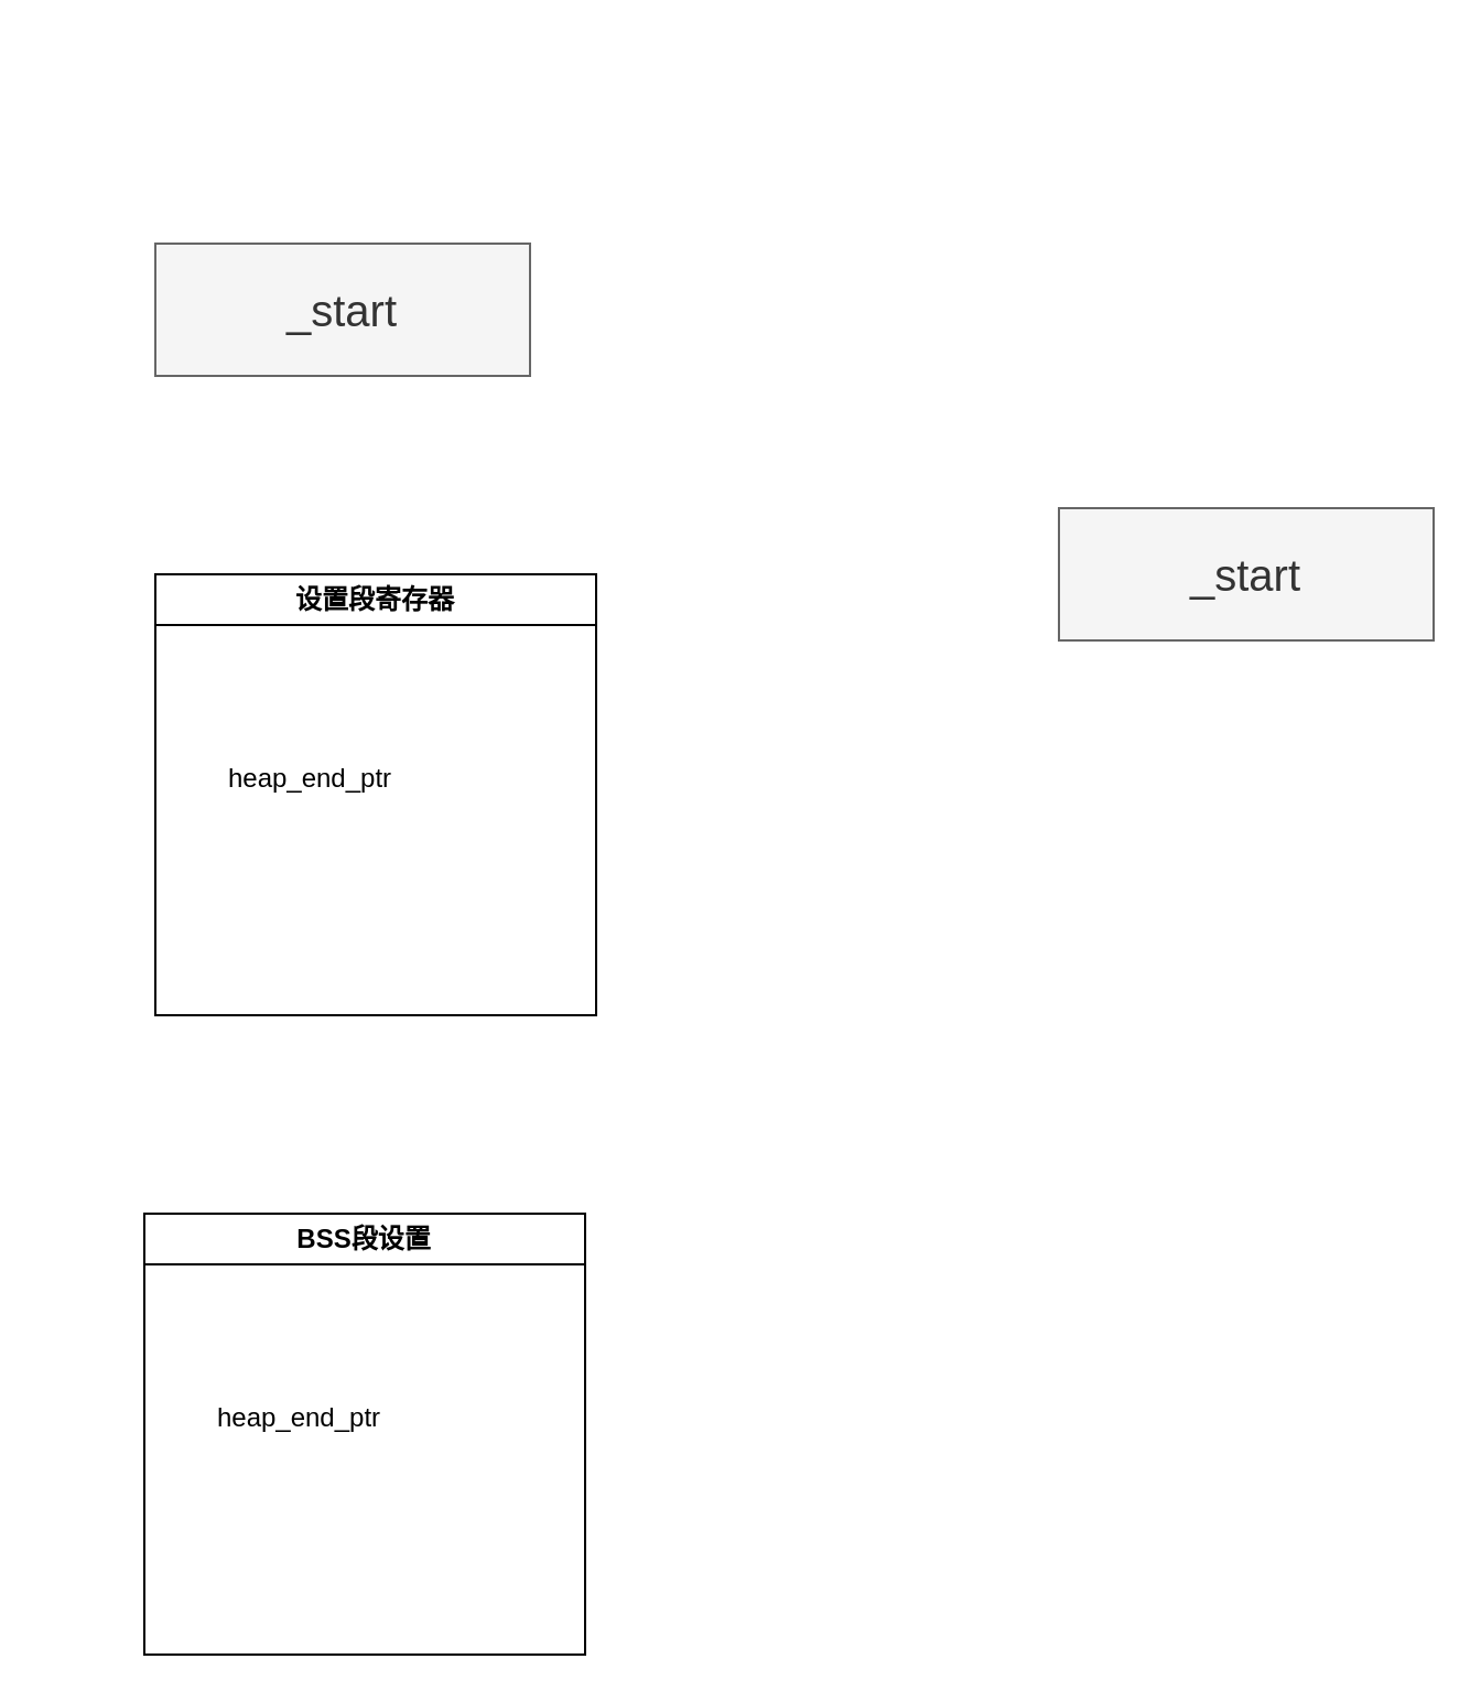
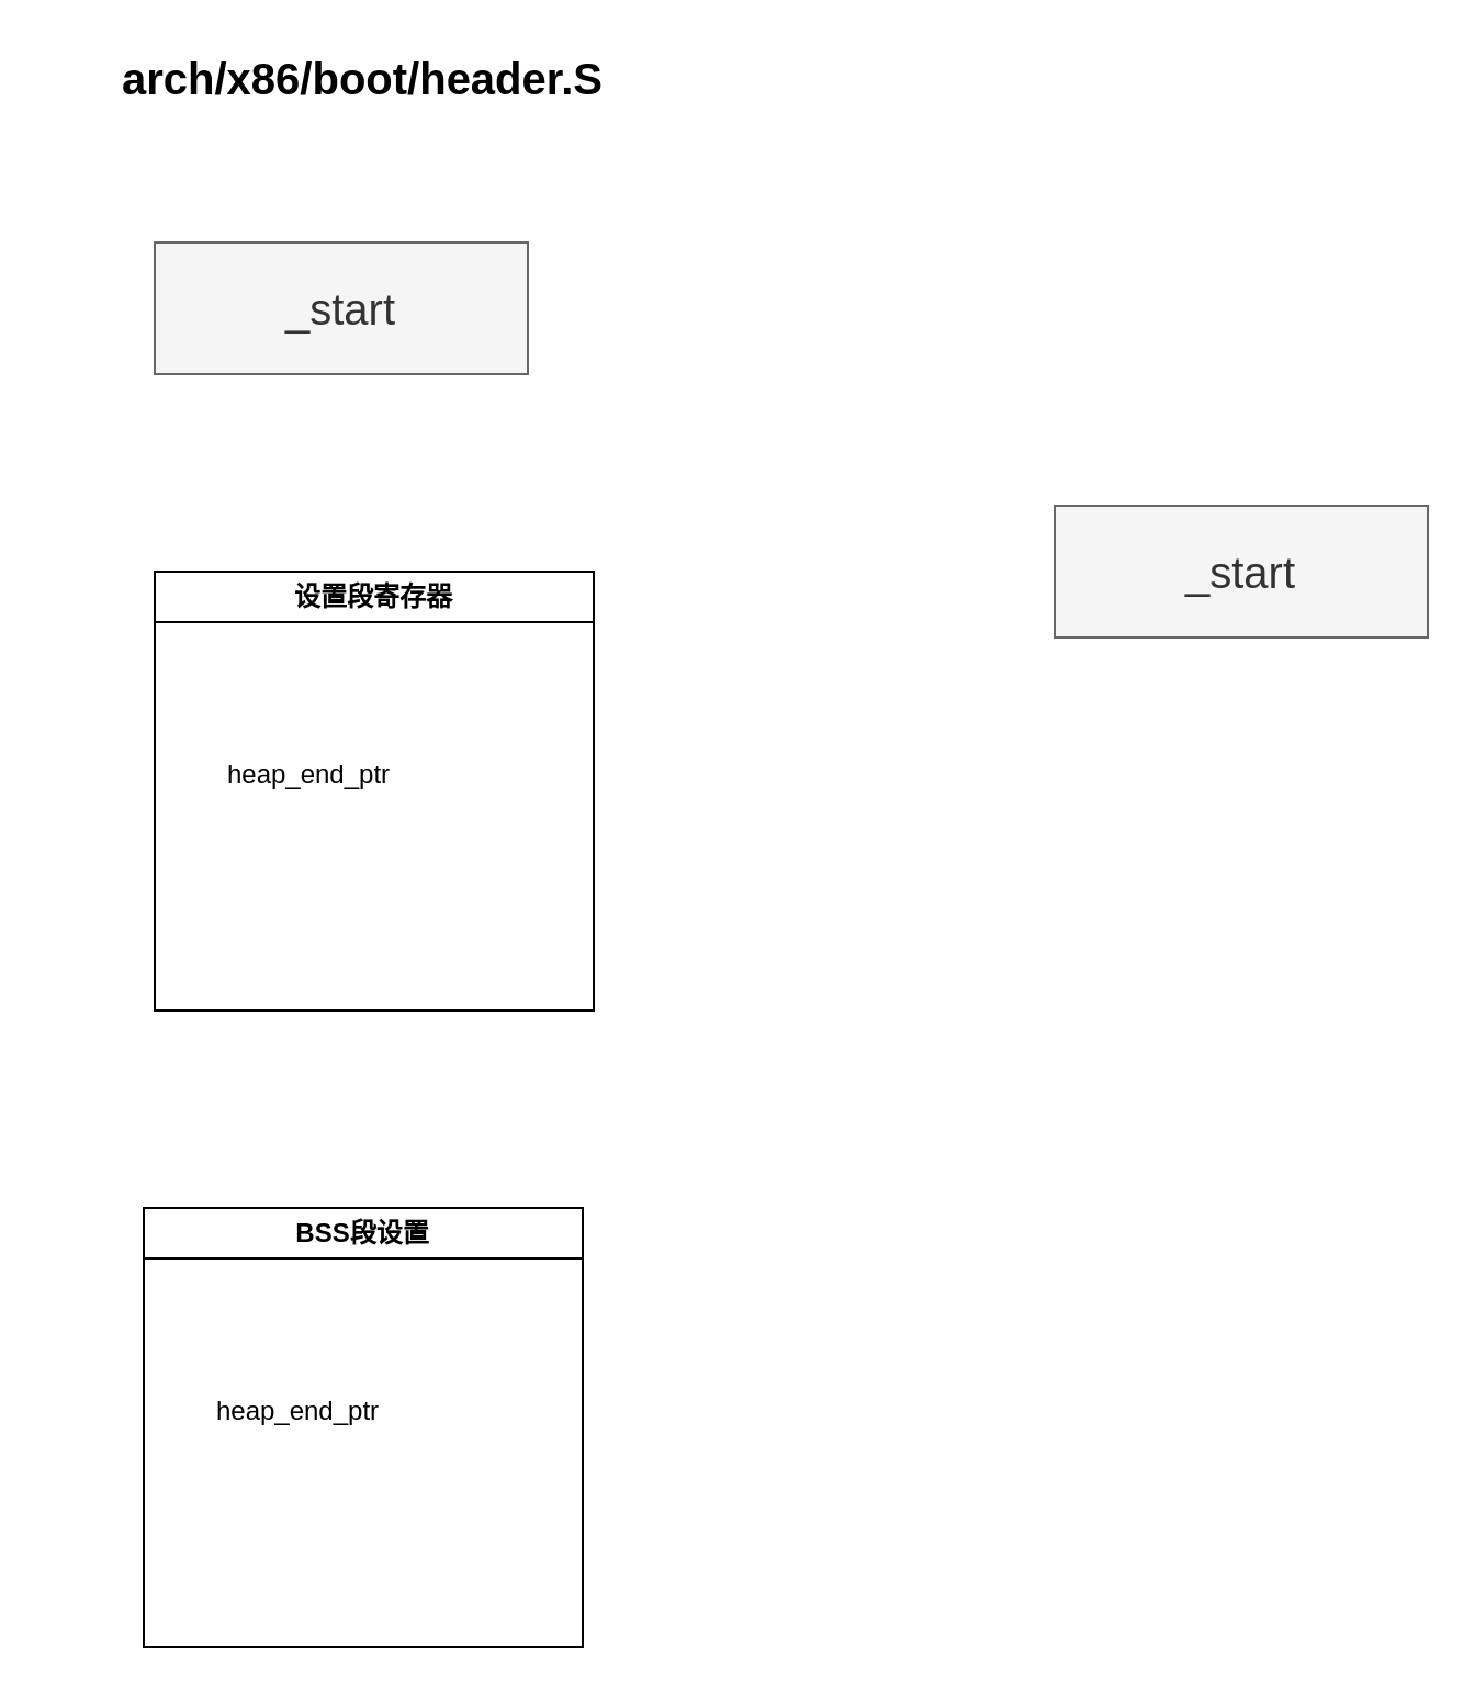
+ <mxCell id="2" value="&lt;span style=&quot;font-weight: 700;&quot;&gt;&lt;font style=&quot;font-size: 20px;&quot;&gt;arch/x86/boot/header.S&lt;/font&gt;&lt;/span&gt;" style="text;strokeColor=none;align=center;fillColor=none;html=1;verticalAlign=middle;whiteSpace=wrap;rounded=0;" vertex="1" parent="1"><mxGeometry x="20" y="20" width="290" height="30" as="geometry" /></mxCell>
